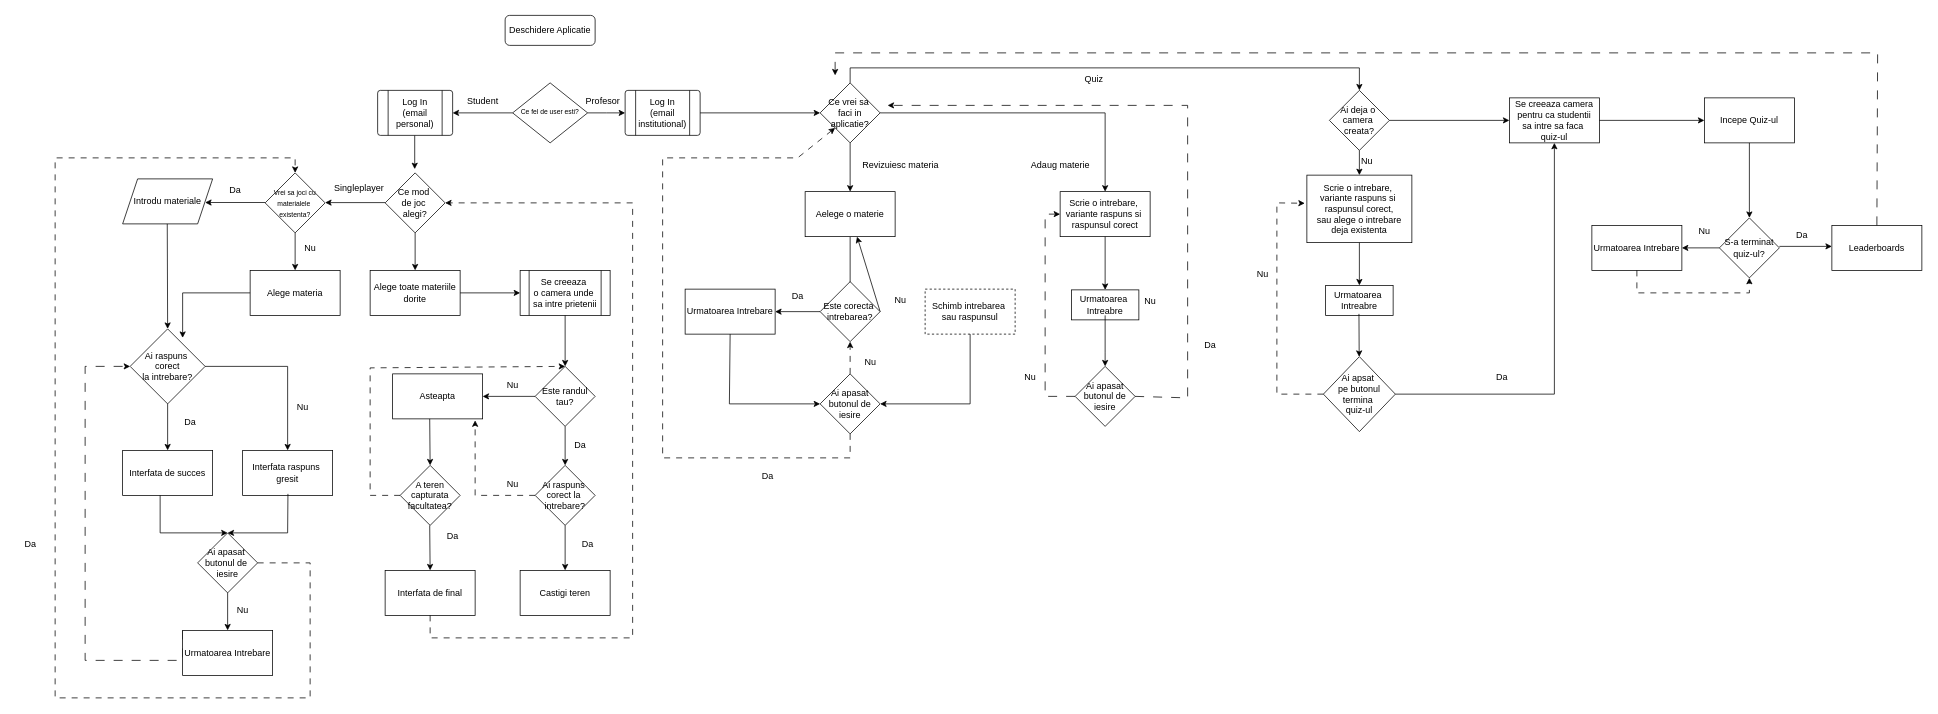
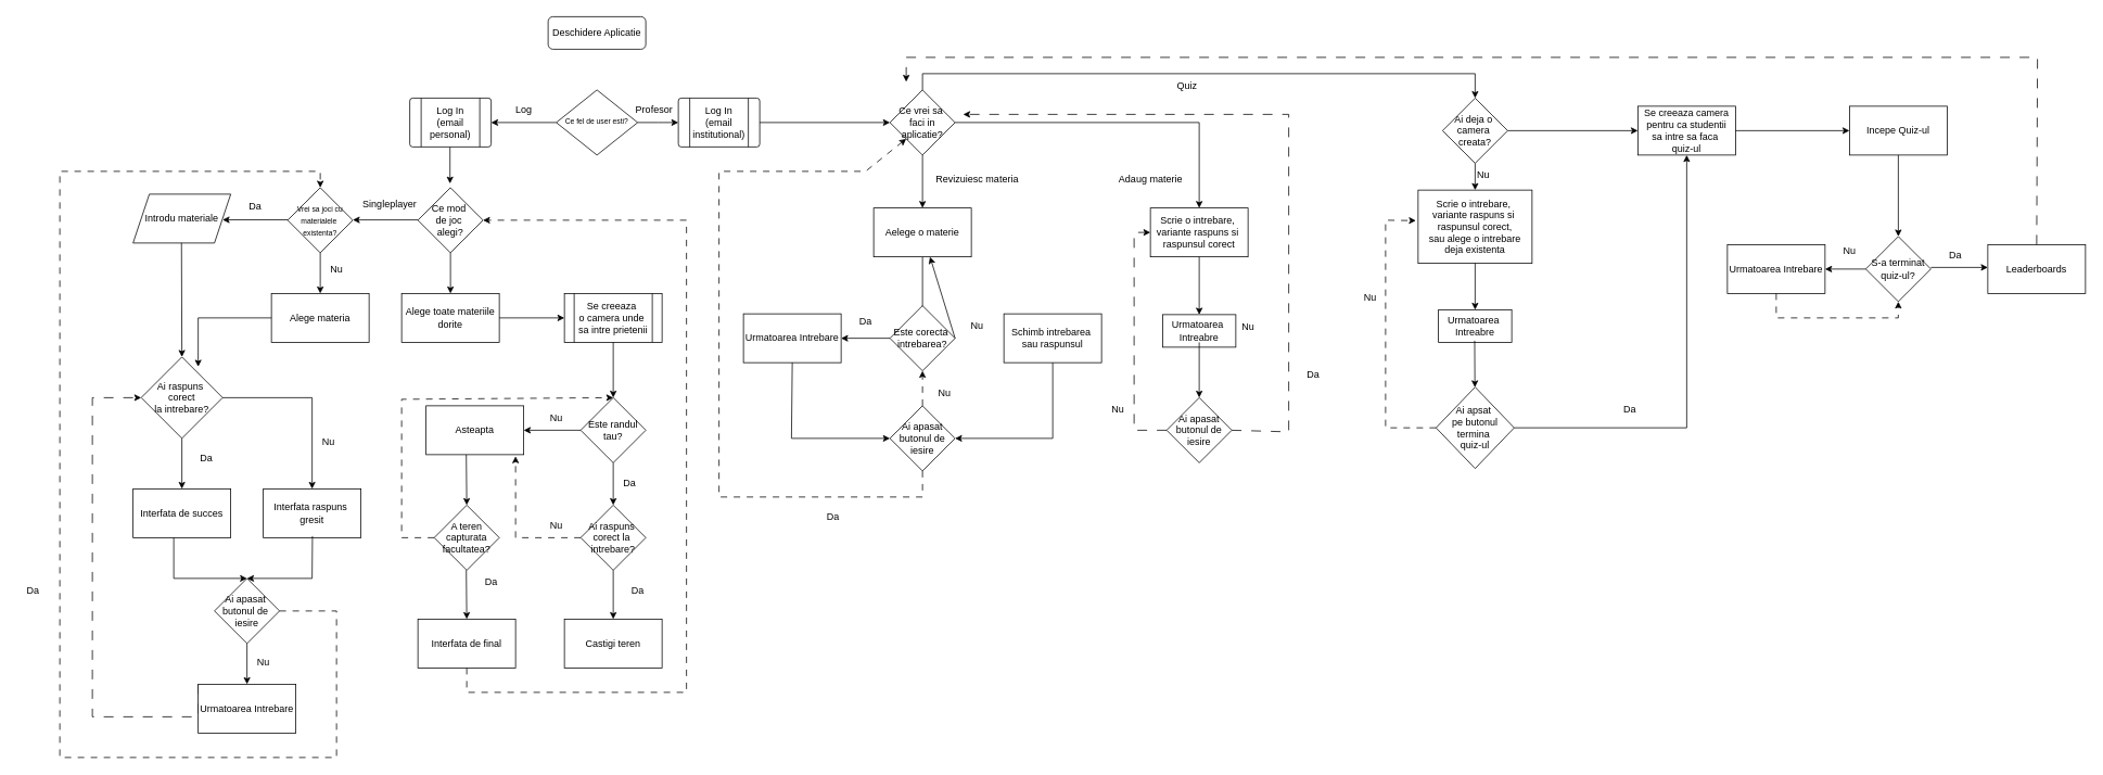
- <mxCell id="7" value="Student" style="text;html=1;align=center;verticalAlign=middle;resizable=0;points=[];autosize=1;strokeColor=none;fillColor=none;" parent="1" vertex="1"><mxGeometry x="613" y="120" width="60" height="30" as="geometry" /></mxCell>
+ <mxCell id="7" value="Log" style="text;html=1;align=center;verticalAlign=middle;resizable=0;points=[];autosize=1;strokeColor=none;fillColor=none;" parent="1" vertex="1"><mxGeometry x="613" y="120" width="60" height="30" as="geometry" /></mxCell>
- <mxCell id="71" value="Schimb intrebarea&amp;nbsp;&lt;div&gt;sau raspunsul&lt;/div&gt;" style="rounded=0;whiteSpace=wrap;html=1;dashed=1;" parent="1" vertex="1"><mxGeometry x="1233" y="385" width="120" height="60" as="geometry" /></mxCell>
+ <mxCell id="71" value="Schimb intrebarea&amp;nbsp;&lt;div&gt;sau raspunsul&lt;/div&gt;" style="rounded=0;whiteSpace=wrap;html=1;" parent="1" vertex="1"><mxGeometry x="1233" y="385" width="120" height="60" as="geometry" /></mxCell>
